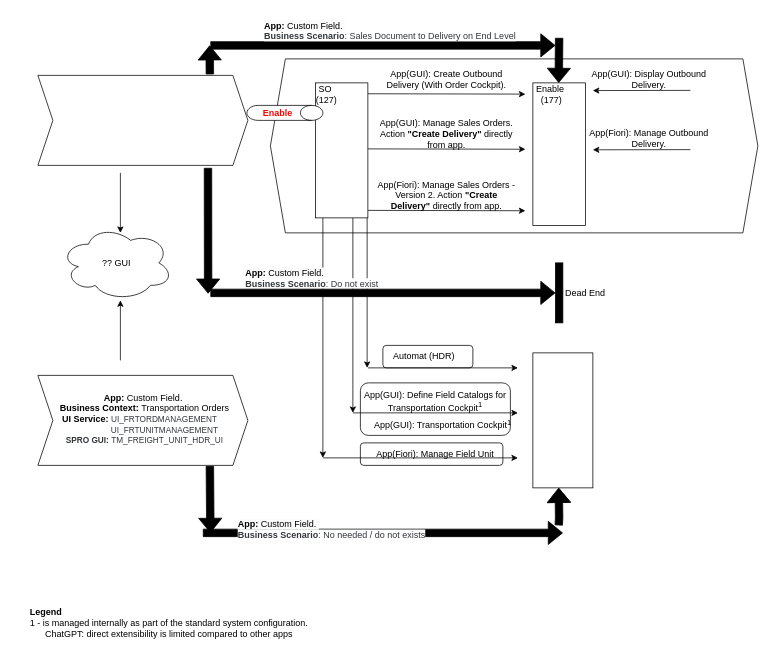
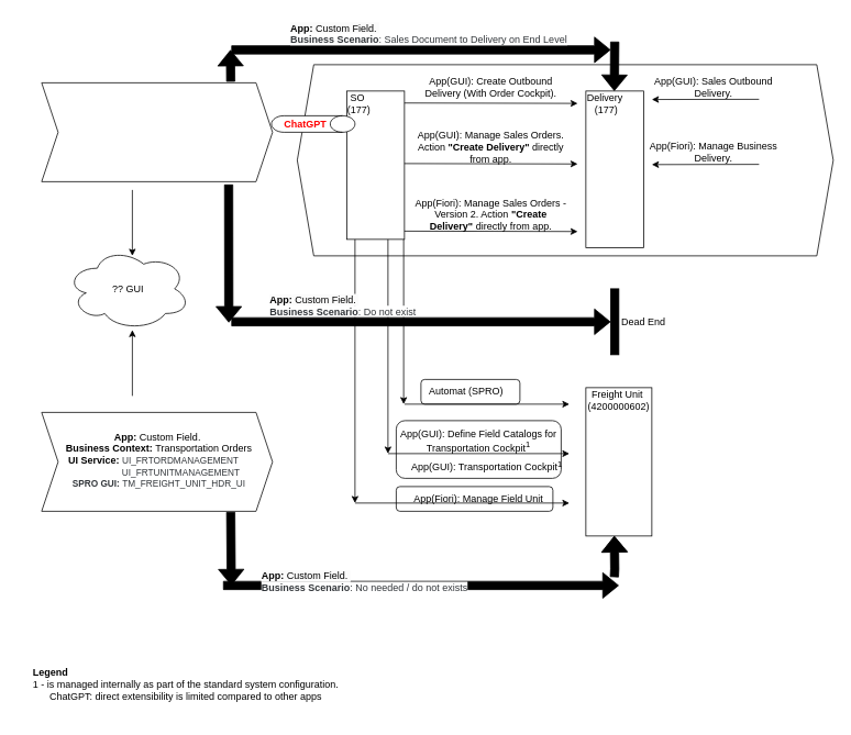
- <mxCell id="16" value="App(GUI): Display Outbound Delivery." style="text;html=1;align=center;verticalAlign=middle;whiteSpace=wrap;rounded=0;" vertex="1" parent="1"><mxGeometry x="770" y="90" width="190" height="30" as="geometry" /></mxCell>
+ <mxCell id="16" value="App(GUI): Sales Outbound Delivery." style="text;html=1;align=center;verticalAlign=middle;whiteSpace=wrap;rounded=0;" vertex="1" parent="1"><mxGeometry x="770" y="90" width="190" height="30" as="geometry" /></mxCell>
- <mxCell id="8" value="SO&amp;nbsp;&lt;div&gt;(127)&lt;/div&gt;" style="text;html=1;align=center;verticalAlign=middle;whiteSpace=wrap;rounded=0;" vertex="1" parent="1"><mxGeometry x="400" y="110" width="70" height="30" as="geometry" /></mxCell>
+ <mxCell id="8" value="SO&amp;nbsp;&lt;div&gt;(177)&lt;/div&gt;" style="text;html=1;align=center;verticalAlign=middle;whiteSpace=wrap;rounded=0;" vertex="1" parent="1"><mxGeometry x="400" y="110" width="70" height="30" as="geometry" /></mxCell>
- <mxCell id="11" value="Enable&amp;nbsp;&lt;div&gt;(177)&lt;/div&gt;" style="text;html=1;align=center;verticalAlign=middle;whiteSpace=wrap;rounded=0;" vertex="1" parent="1"><mxGeometry x="700" y="110" width="70" height="30" as="geometry" /></mxCell>
+ <mxCell id="11" value="Delivery&amp;nbsp;&lt;div&gt;(177)&lt;/div&gt;" style="text;html=1;align=center;verticalAlign=middle;whiteSpace=wrap;rounded=0;" vertex="1" parent="1"><mxGeometry x="700" y="110" width="70" height="30" as="geometry" /></mxCell>
- <mxCell id="26" value="&lt;font color=&quot;#ff0000&quot;&gt;&lt;b&gt;Enable&lt;/b&gt;&lt;/font&gt;" style="text;html=1;align=center;verticalAlign=middle;whiteSpace=wrap;rounded=0;" vertex="1" parent="1"><mxGeometry x="330" y="140" width="80" height="20" as="geometry" /></mxCell>
+ <mxCell id="26" value="&lt;font color=&quot;#ff0000&quot;&gt;&lt;b&gt;ChatGPT&lt;/b&gt;&lt;/font&gt;" style="text;html=1;align=center;verticalAlign=middle;whiteSpace=wrap;rounded=0;" vertex="1" parent="1"><mxGeometry x="330" y="140" width="80" height="20" as="geometry" /></mxCell>
- <mxCell id="18" value="App(Fiori): Manage Outbound Delivery." style="text;html=1;align=center;verticalAlign=middle;whiteSpace=wrap;rounded=0;" vertex="1" parent="1"><mxGeometry x="770" y="169" width="190" height="30" as="geometry" /></mxCell>
+ <mxCell id="18" value="App(Fiori): Manage Business Delivery." style="text;html=1;align=center;verticalAlign=middle;whiteSpace=wrap;rounded=0;" vertex="1" parent="1"><mxGeometry x="770" y="169" width="190" height="30" as="geometry" /></mxCell>
- <mxCell id="31" value="Automat (HDR)" style="text;html=1;align=center;verticalAlign=middle;whiteSpace=wrap;rounded=0;horizontal=1;" vertex="1" parent="1"><mxGeometry x="510" y="460" width="110" height="30" as="geometry" /></mxCell>
+ <mxCell id="31" value="Automat (SPRO)" style="text;html=1;align=center;verticalAlign=middle;whiteSpace=wrap;rounded=0;horizontal=1;" vertex="1" parent="1"><mxGeometry x="510" y="460" width="110" height="30" as="geometry" /></mxCell>
+ <mxCell id="28" value="Freight Unit&amp;nbsp;&lt;div&gt;(4200000602)&lt;/div&gt;" style="text;html=1;align=center;verticalAlign=middle;whiteSpace=wrap;rounded=0;" vertex="1" parent="1"><mxGeometry x="710" y="470" width="80" height="30" as="geometry" /></mxCell>
